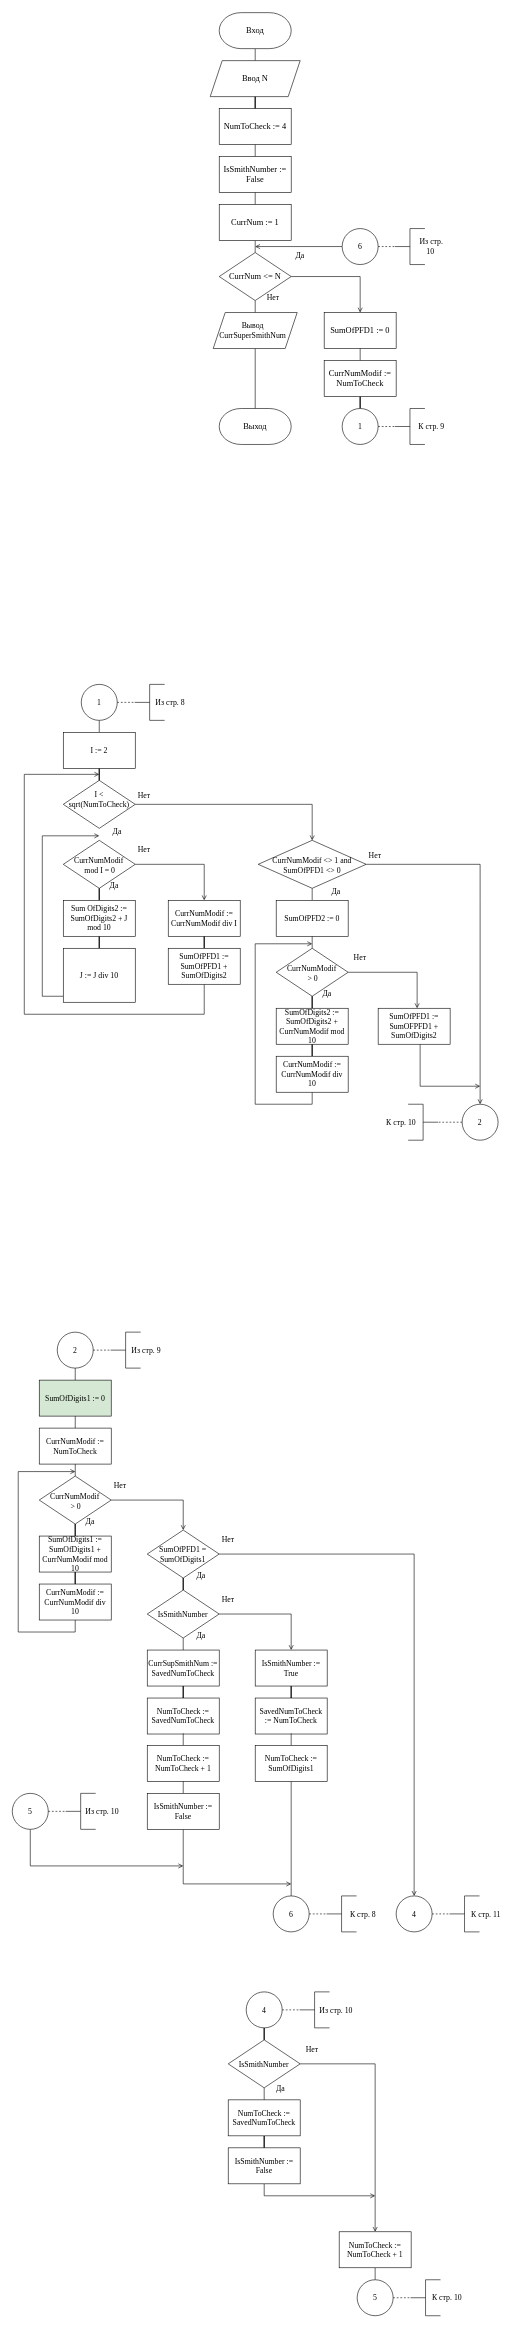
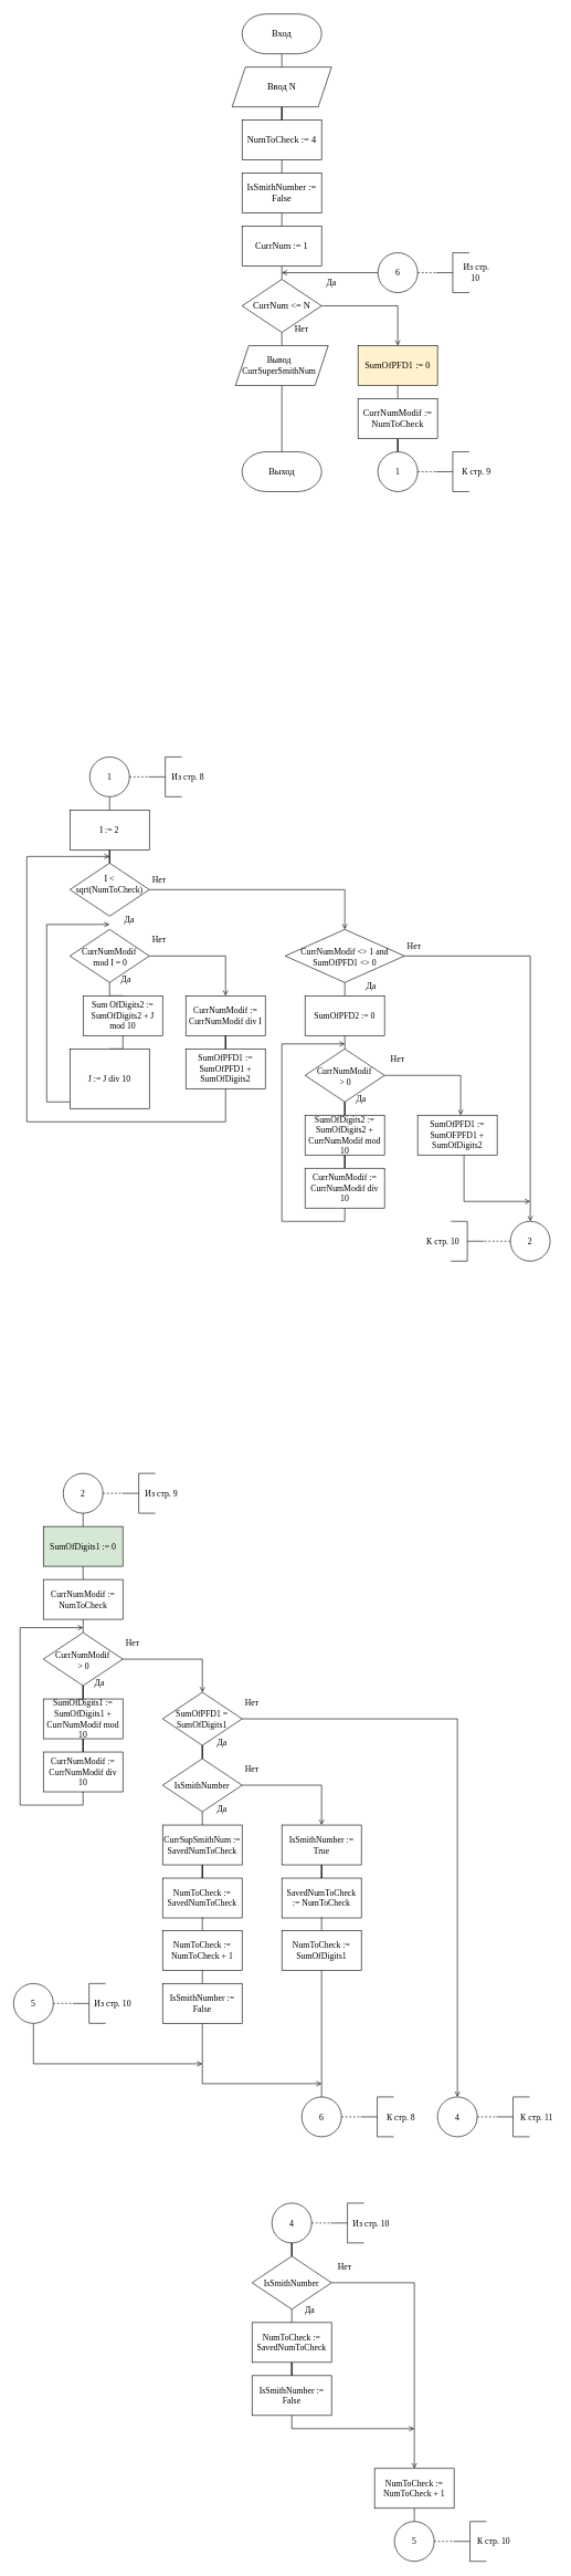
- <mxCell id="20" value="SumOfPFD1 := 0" style="rounded=0;whiteSpace=wrap;html=1;fontFamily=Times New Roman;fontSize=14;strokeWidth=1;" vertex="1" parent="1"><mxGeometry x="540" y="520" width="120" height="60" as="geometry" /></mxCell>
+ <mxCell id="20" value="SumOfPFD1 := 0" style="rounded=0;whiteSpace=wrap;html=1;fontFamily=Times New Roman;fontSize=14;strokeWidth=1;fillColor=#fff2cc;" vertex="1" parent="1"><mxGeometry x="540" y="520" width="120" height="60" as="geometry" /></mxCell>
- <mxCell id="34" value="Sum OfDigits2 := SumOfDigits2 + J mod 10" style="rounded=0;whiteSpace=wrap;html=1;fontFamily=Times New Roman;fontSize=13;strokeWidth=1;" vertex="1" parent="1"><mxGeometry x="105" y="1500" width="120" height="60" as="geometry" /></mxCell>
+ <mxCell id="34" value="Sum OfDigits2 := SumOfDigits2 + J mod 10" style="rounded=0;whiteSpace=wrap;html=1;fontFamily=Times New Roman;fontSize=13;strokeWidth=1;" vertex="1" parent="1"><mxGeometry x="125" y="1500" width="120" height="60" as="geometry" /></mxCell>
